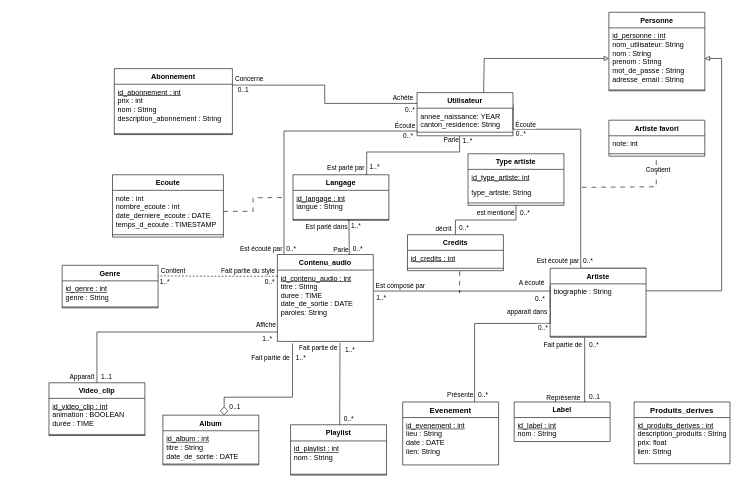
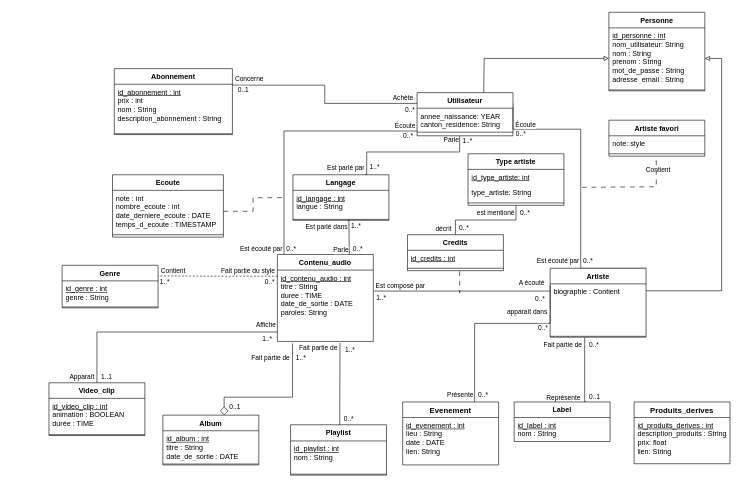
- <mxCell id="110" value="note: int" style="text;strokeColor=none;fillColor=none;align=left;verticalAlign=top;spacingLeft=4;spacingRight=4;overflow=hidden;rotatable=0;points=[[0,0.5],[1,0.5]];portConstraint=eastwest;whiteSpace=wrap;html=1;" parent="109" vertex="1"><mxGeometry y="26" width="160" height="26" as="geometry" /></mxCell>
+ <mxCell id="110" value="note: style" style="text;strokeColor=none;fillColor=none;align=left;verticalAlign=top;spacingLeft=4;spacingRight=4;overflow=hidden;rotatable=0;points=[[0,0.5],[1,0.5]];portConstraint=eastwest;whiteSpace=wrap;html=1;" parent="109" vertex="1"><mxGeometry y="26" width="160" height="26" as="geometry" /></mxCell>
- <mxCell id="15" value="biographie : String" style="text;strokeColor=none;fillColor=none;align=left;verticalAlign=top;spacingLeft=4;spacingRight=4;overflow=hidden;rotatable=0;points=[[0,0.5],[1,0.5]];portConstraint=eastwest;whiteSpace=wrap;html=1;" parent="14" vertex="1"><mxGeometry y="26" width="160" height="86" as="geometry" /></mxCell>
+ <mxCell id="15" value="biographie : Contient" style="text;strokeColor=none;fillColor=none;align=left;verticalAlign=top;spacingLeft=4;spacingRight=4;overflow=hidden;rotatable=0;points=[[0,0.5],[1,0.5]];portConstraint=eastwest;whiteSpace=wrap;html=1;" parent="14" vertex="1"><mxGeometry y="26" width="160" height="86" as="geometry" /></mxCell>
